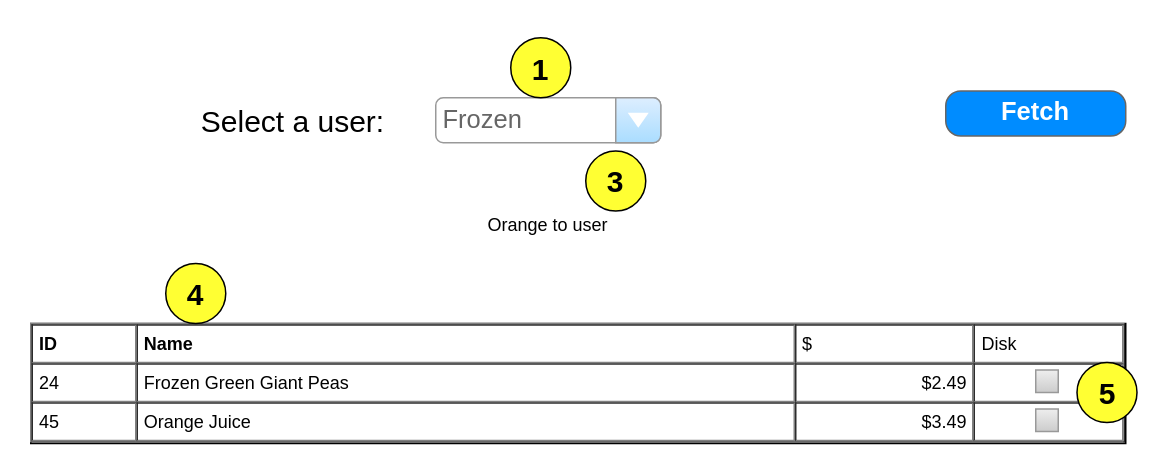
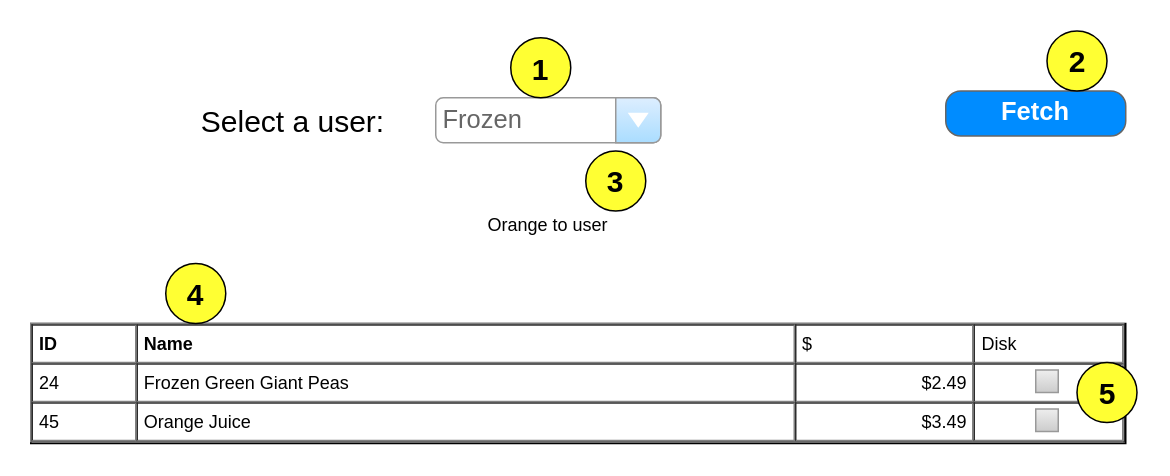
+ <mxCell id="10" value="&lt;b&gt;&lt;font style=&quot;font-size: 20px&quot;&gt;2&lt;/font&gt;&lt;/b&gt;" style="text;html=1;strokeColor=#000000;fillColor=#FFFF33;align=center;verticalAlign=middle;whiteSpace=wrap;rounded=1;arcSize=50;" vertex="1" parent="1"><mxGeometry x="697.5" y="20" width="40" height="40" as="geometry" /></mxCell>
